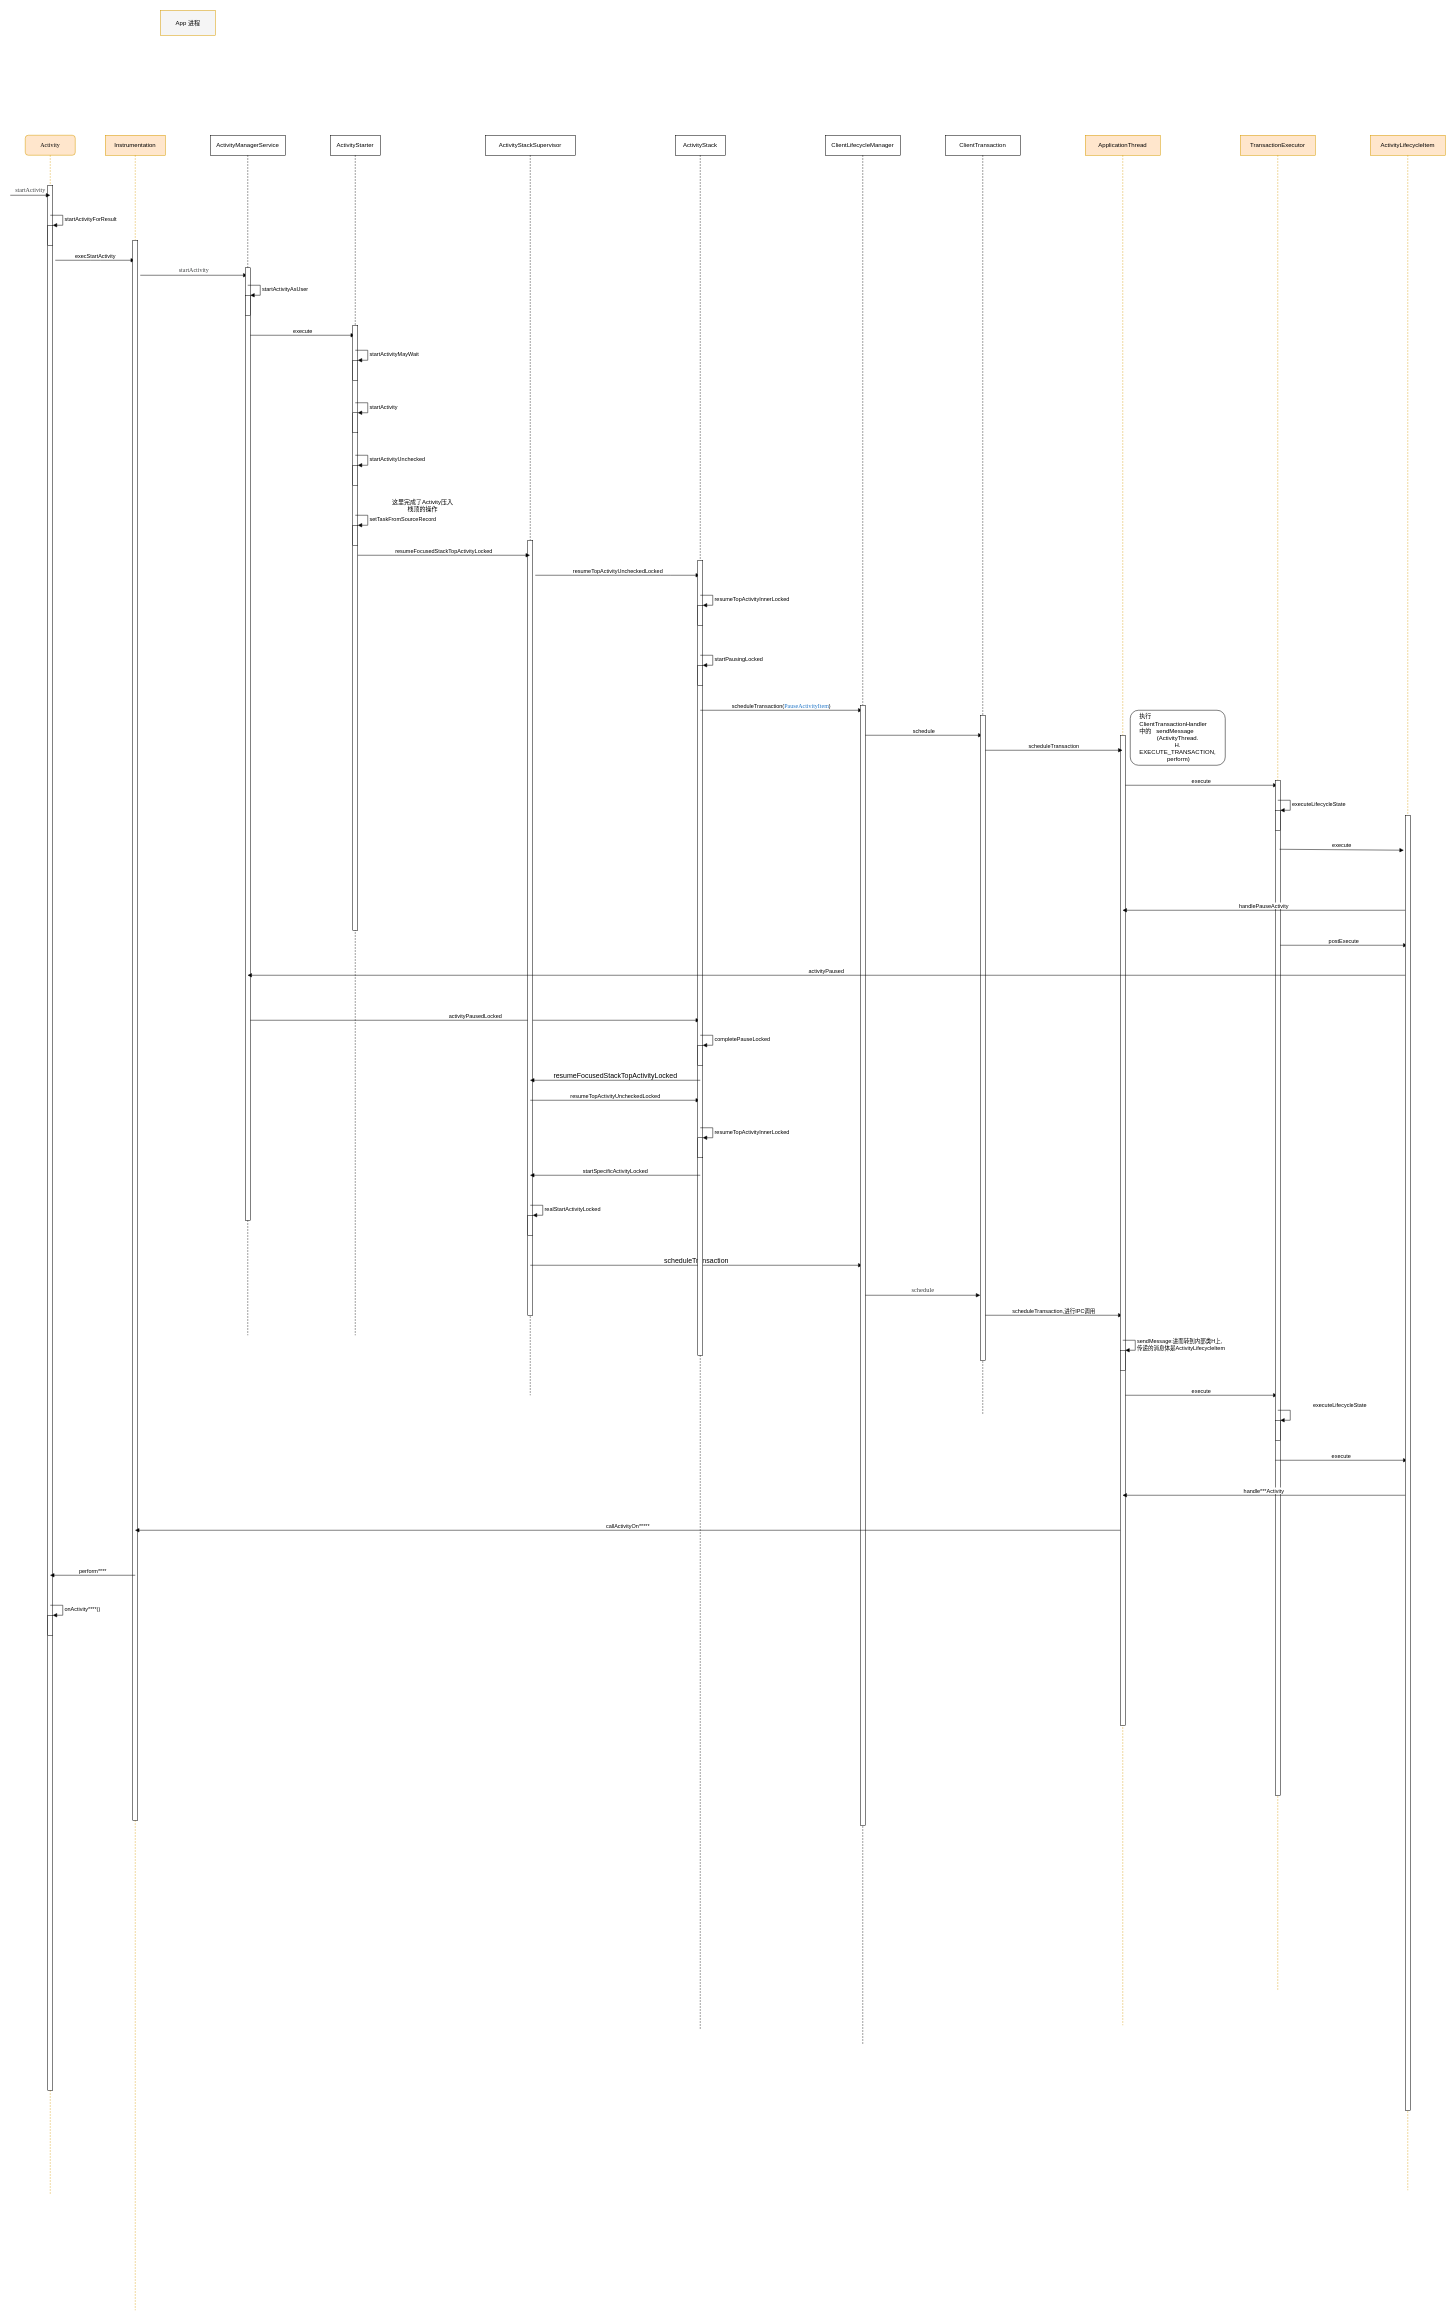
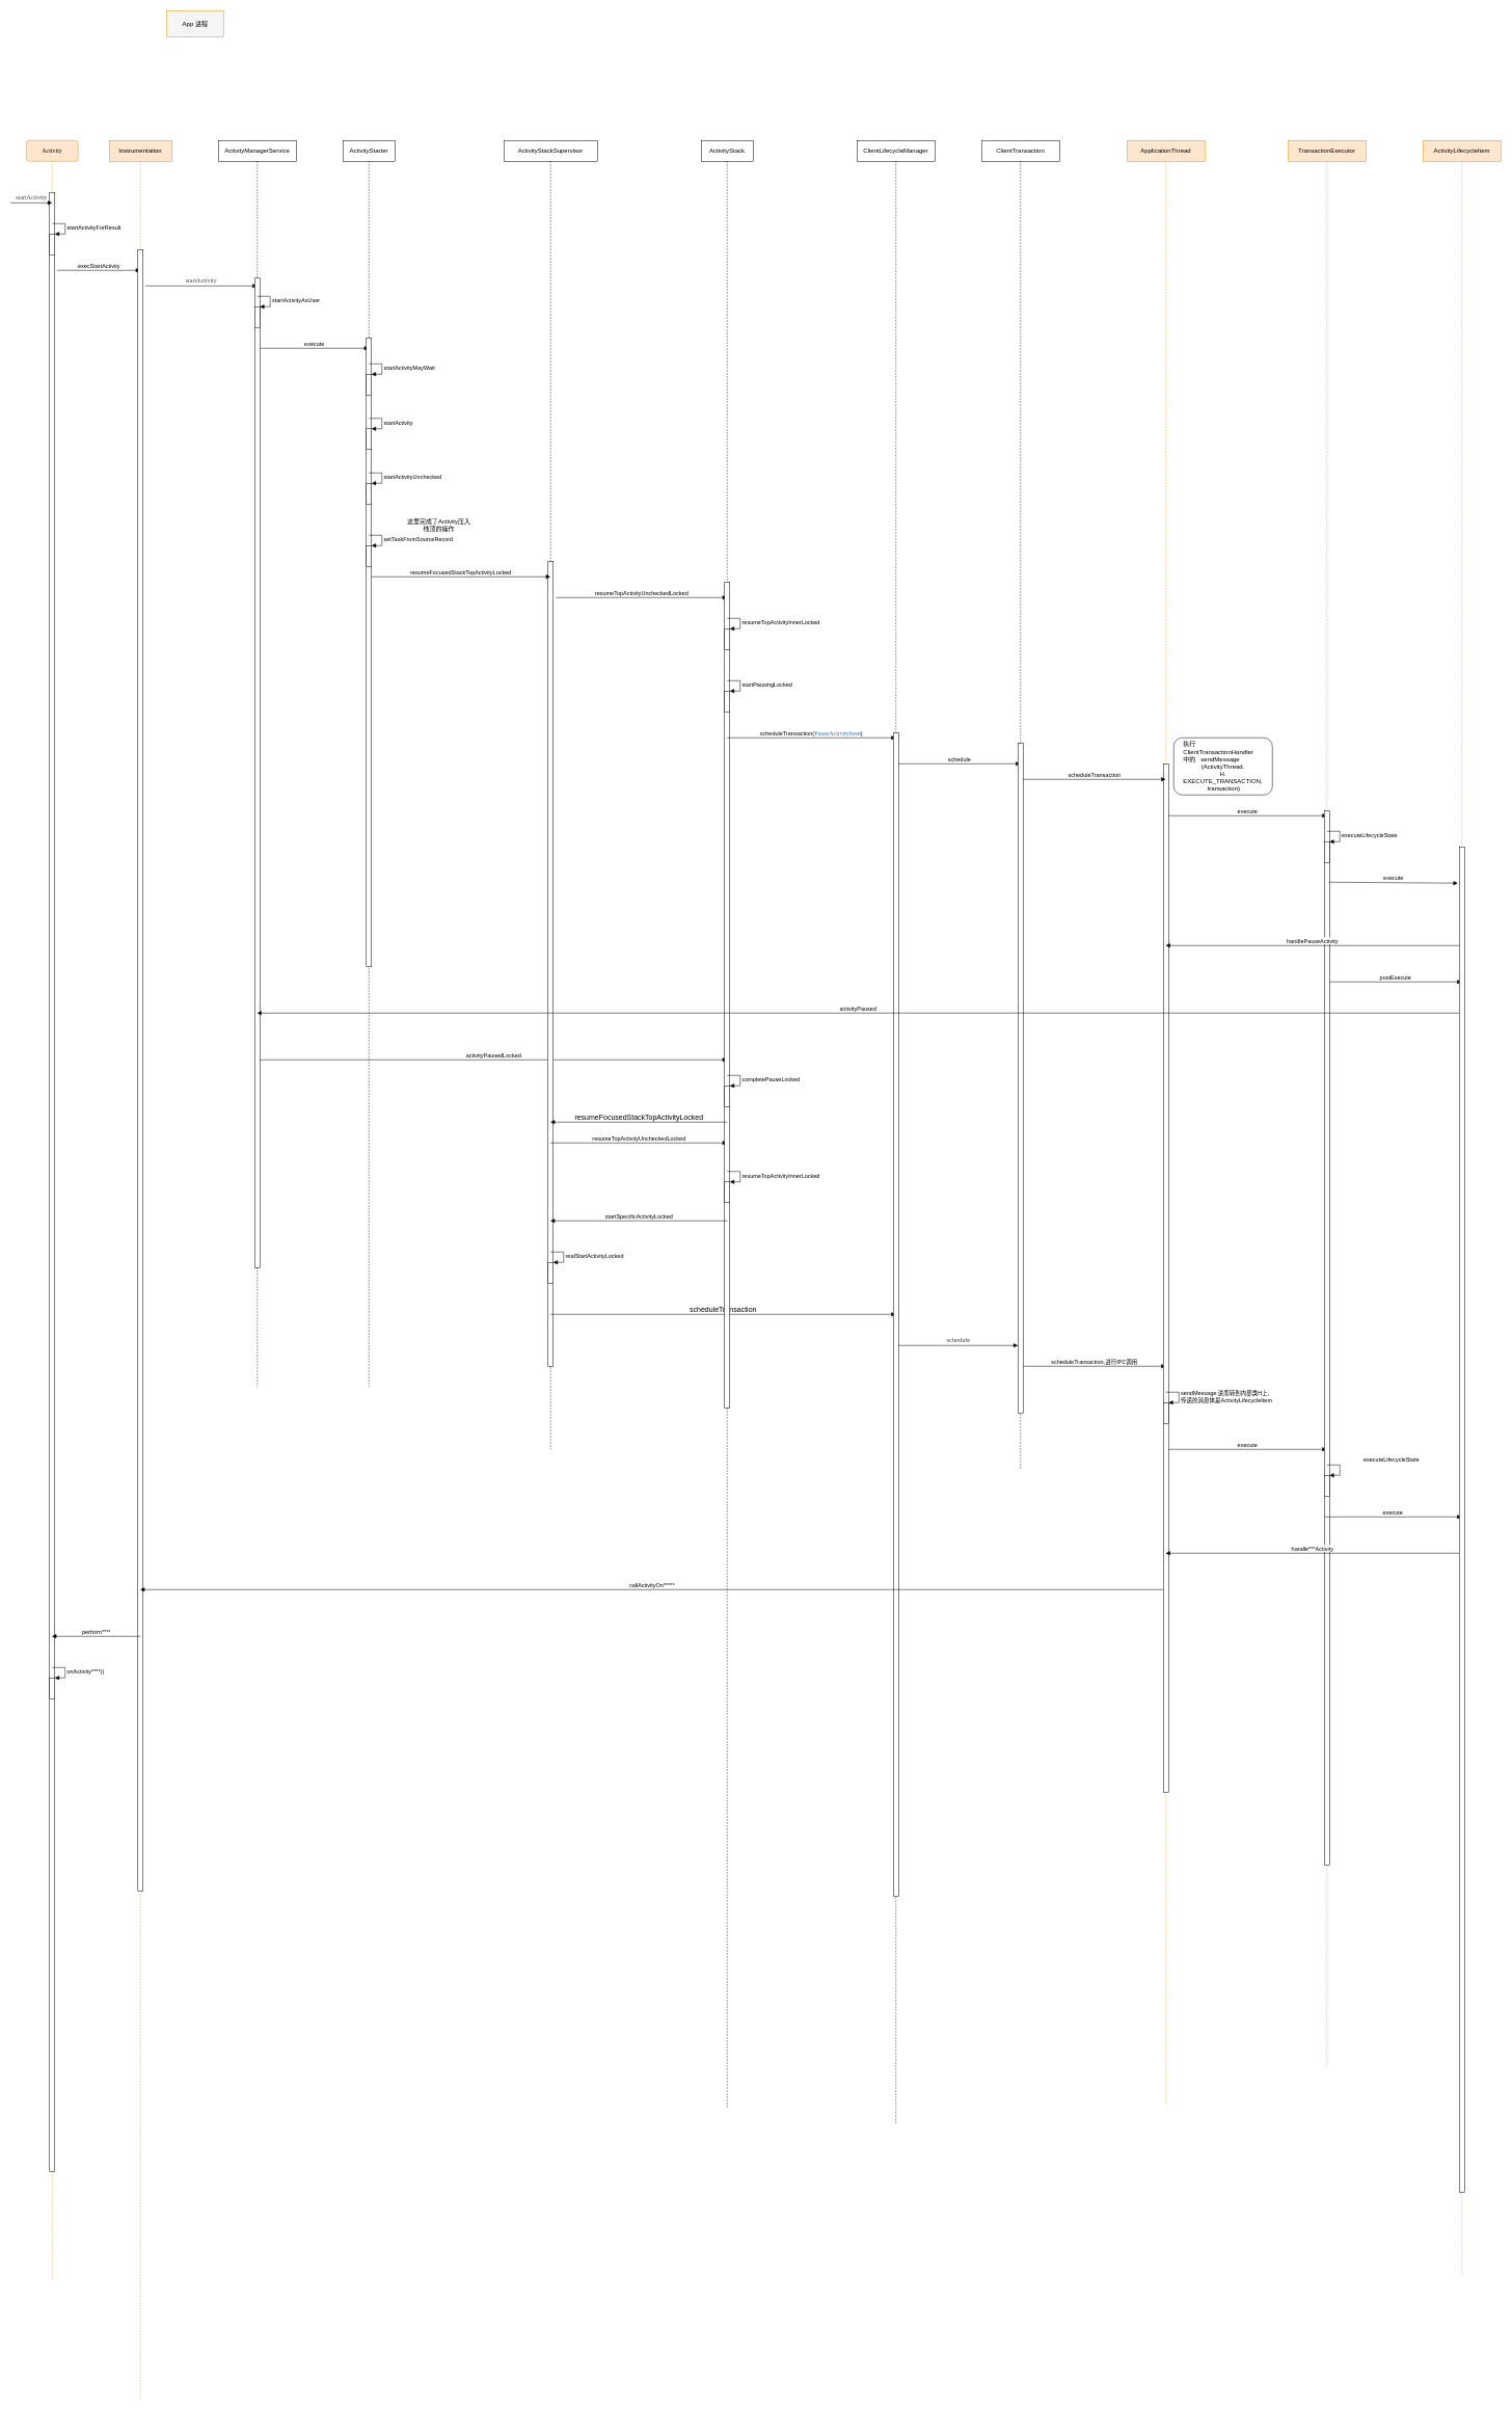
- <mxCell id="81" value="&lt;div style=&quot;text-align: left&quot;&gt;&lt;span&gt;执行&lt;/span&gt;&lt;/div&gt;&lt;div style=&quot;text-align: left&quot;&gt;&lt;span&gt;ClientTransactionHandler&lt;/span&gt;&lt;/div&gt;&lt;div style=&quot;text-align: left&quot;&gt;&lt;span&gt;中的&amp;nbsp; &amp;nbsp;sendMessage&lt;/span&gt;&lt;/div&gt;(ActivityThread.&lt;br&gt;H.&lt;br&gt;EXECUTE_TRANSACTION,&lt;br&gt;&amp;nbsp;perform)" style="rounded=1;glass=0;comic=0;gradientColor=none;fontFamily=Helvetica;align=center;verticalAlign=middle;labelPosition=center;verticalLabelPosition=middle;labelBackgroundColor=none;whiteSpace=wrap;html=1;" vertex="1" parent="1"><mxGeometry x="2260" y="1420" width="190" height="110" as="geometry" /></mxCell>
+ <mxCell id="81" value="&lt;div style=&quot;text-align: left&quot;&gt;&lt;span&gt;执行&lt;/span&gt;&lt;/div&gt;&lt;div style=&quot;text-align: left&quot;&gt;&lt;span&gt;ClientTransactionHandler&lt;/span&gt;&lt;/div&gt;&lt;div style=&quot;text-align: left&quot;&gt;&lt;span&gt;中的&amp;nbsp; &amp;nbsp;sendMessage&lt;/span&gt;&lt;/div&gt;(ActivityThread.&lt;br&gt;H.&lt;br&gt;EXECUTE_TRANSACTION,&lt;br&gt;&amp;nbsp;transaction)" style="rounded=1;glass=0;comic=0;gradientColor=none;fontFamily=Helvetica;align=center;verticalAlign=middle;labelPosition=center;verticalLabelPosition=middle;labelBackgroundColor=none;whiteSpace=wrap;html=1;" vertex="1" parent="1"><mxGeometry x="2260" y="1420" width="190" height="110" as="geometry" /></mxCell>
